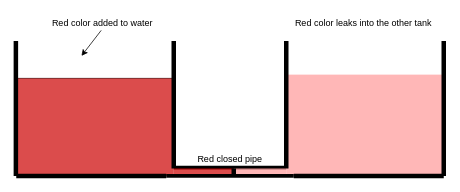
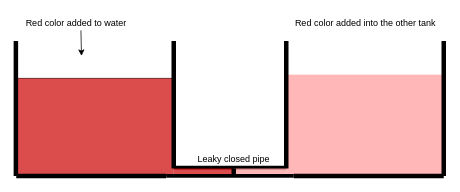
- <mxCell id="17" value="Red color added to water" style="text;html=1;resizable=0;points=[];autosize=1;align=left;verticalAlign=top;spacingTop=-4;" vertex="1" parent="1"><mxGeometry x="67" y="20" width="150" height="20" as="geometry" /></mxCell>
+ <mxCell id="17" value="Red color added to water" style="text;html=1;resizable=0;points=[];autosize=1;align=left;verticalAlign=top;spacingTop=-4;" vertex="1" parent="1"><mxGeometry x="32" y="20" width="150" height="20" as="geometry" /></mxCell>
- <mxCell id="18" value="Red color leaks into the other tank" style="text;html=1;resizable=0;points=[];autosize=1;align=left;verticalAlign=top;spacingTop=-4;" vertex="1" parent="1"><mxGeometry x="391" y="20" width="200" height="20" as="geometry" /></mxCell>
+ <mxCell id="18" value="Red color added into the other tank" style="text;html=1;resizable=0;points=[];autosize=1;align=left;verticalAlign=top;spacingTop=-4;" vertex="1" parent="1"><mxGeometry x="391" y="20" width="200" height="20" as="geometry" /></mxCell>
- <mxCell id="19" value="Red closed pipe" style="text;html=1;resizable=0;points=[];autosize=1;align=left;verticalAlign=top;spacingTop=-4;" vertex="1" parent="1"><mxGeometry x="261" y="202" width="106" height="14" as="geometry" /></mxCell>
+ <mxCell id="19" value="Leaky closed pipe" style="text;html=1;resizable=0;points=[];autosize=1;align=left;verticalAlign=top;spacingTop=-4;" vertex="1" parent="1"><mxGeometry x="261" y="202" width="106" height="14" as="geometry" /></mxCell>
